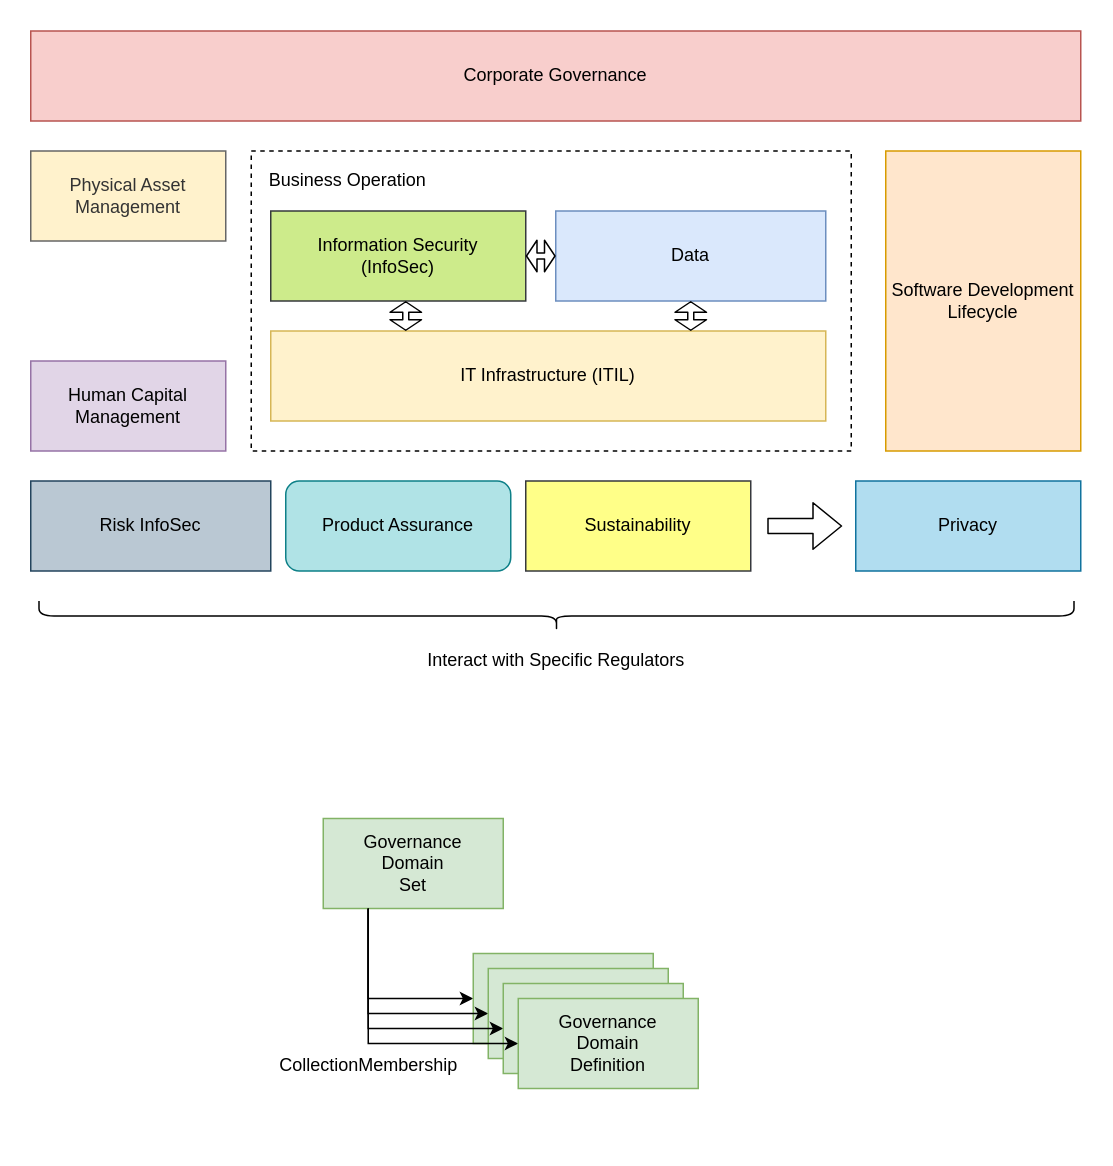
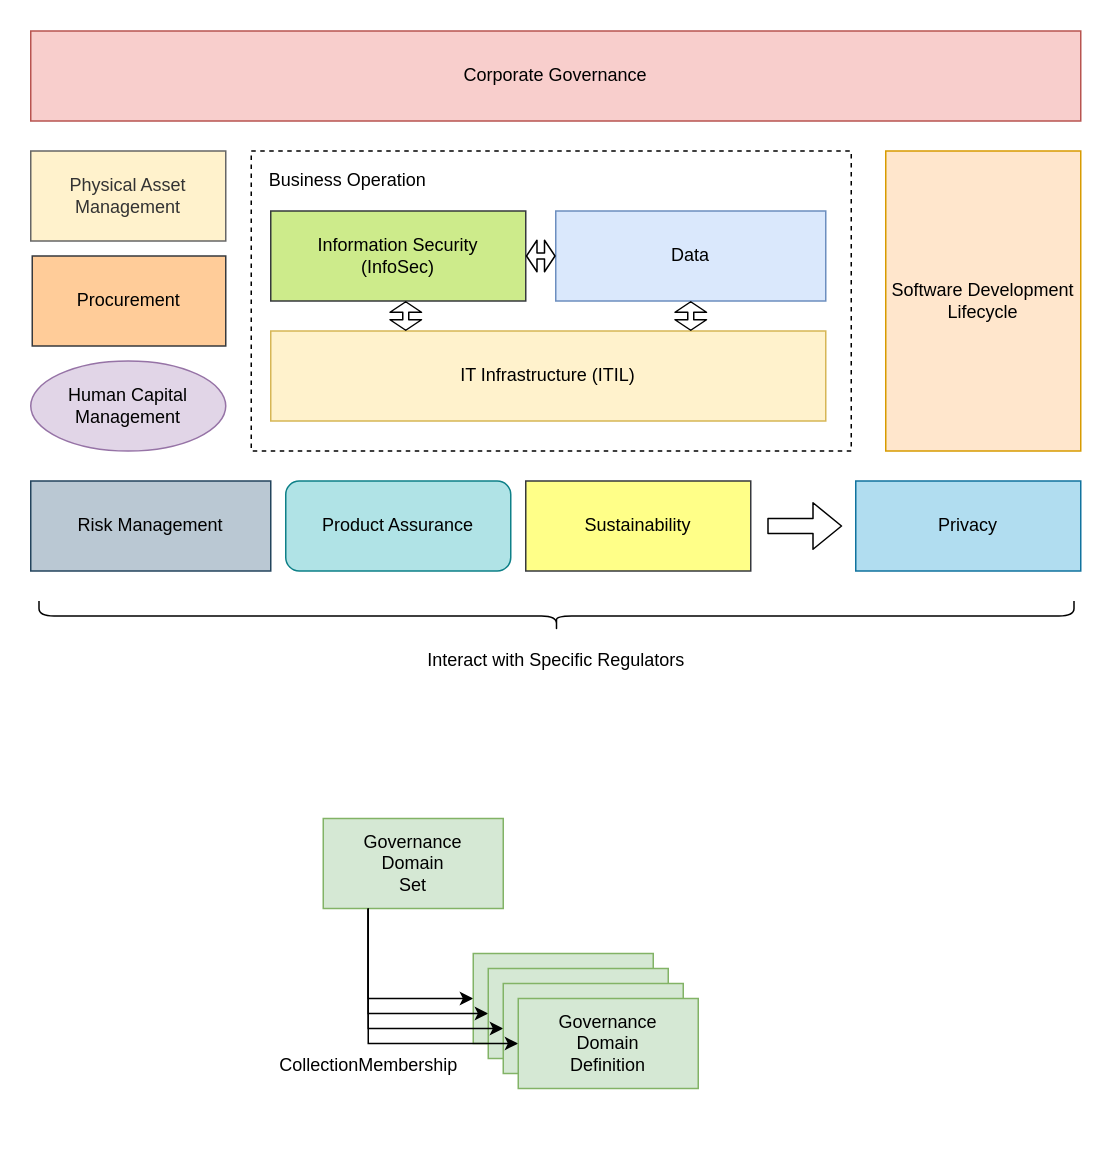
+ <mxCell id="18" value="Procurement" style="rounded=0;whiteSpace=wrap;html=1;fillColor=#ffcc99;strokeColor=#36393d;" parent="1" vertex="1"><mxGeometry x="21" y="170" width="129" height="60" as="geometry" /></mxCell>
- <mxCell id="15" value="Human Capital Management" style="rounded=0;whiteSpace=wrap;html=1;fillColor=#e1d5e7;strokeColor=#9673a6;" parent="1" vertex="1"><mxGeometry x="20" y="240" width="130" height="60" as="geometry" /></mxCell>
+ <mxCell id="15" value="Human Capital Management" style="ellipse;whiteSpace=wrap;html=1;fillColor=#e1d5e7;strokeColor=#9673a6;" parent="1" vertex="1"><mxGeometry x="20" y="240" width="130" height="60" as="geometry" /></mxCell>
- <mxCell id="13" value="Risk InfoSec" style="rounded=0;whiteSpace=wrap;html=1;fillColor=#bac8d3;strokeColor=#23445d;" parent="1" vertex="1"><mxGeometry x="20" y="320" width="160" height="60" as="geometry" /></mxCell>
+ <mxCell id="13" value="Risk Management" style="rounded=0;whiteSpace=wrap;html=1;fillColor=#bac8d3;strokeColor=#23445d;" parent="1" vertex="1"><mxGeometry x="20" y="320" width="160" height="60" as="geometry" /></mxCell>
